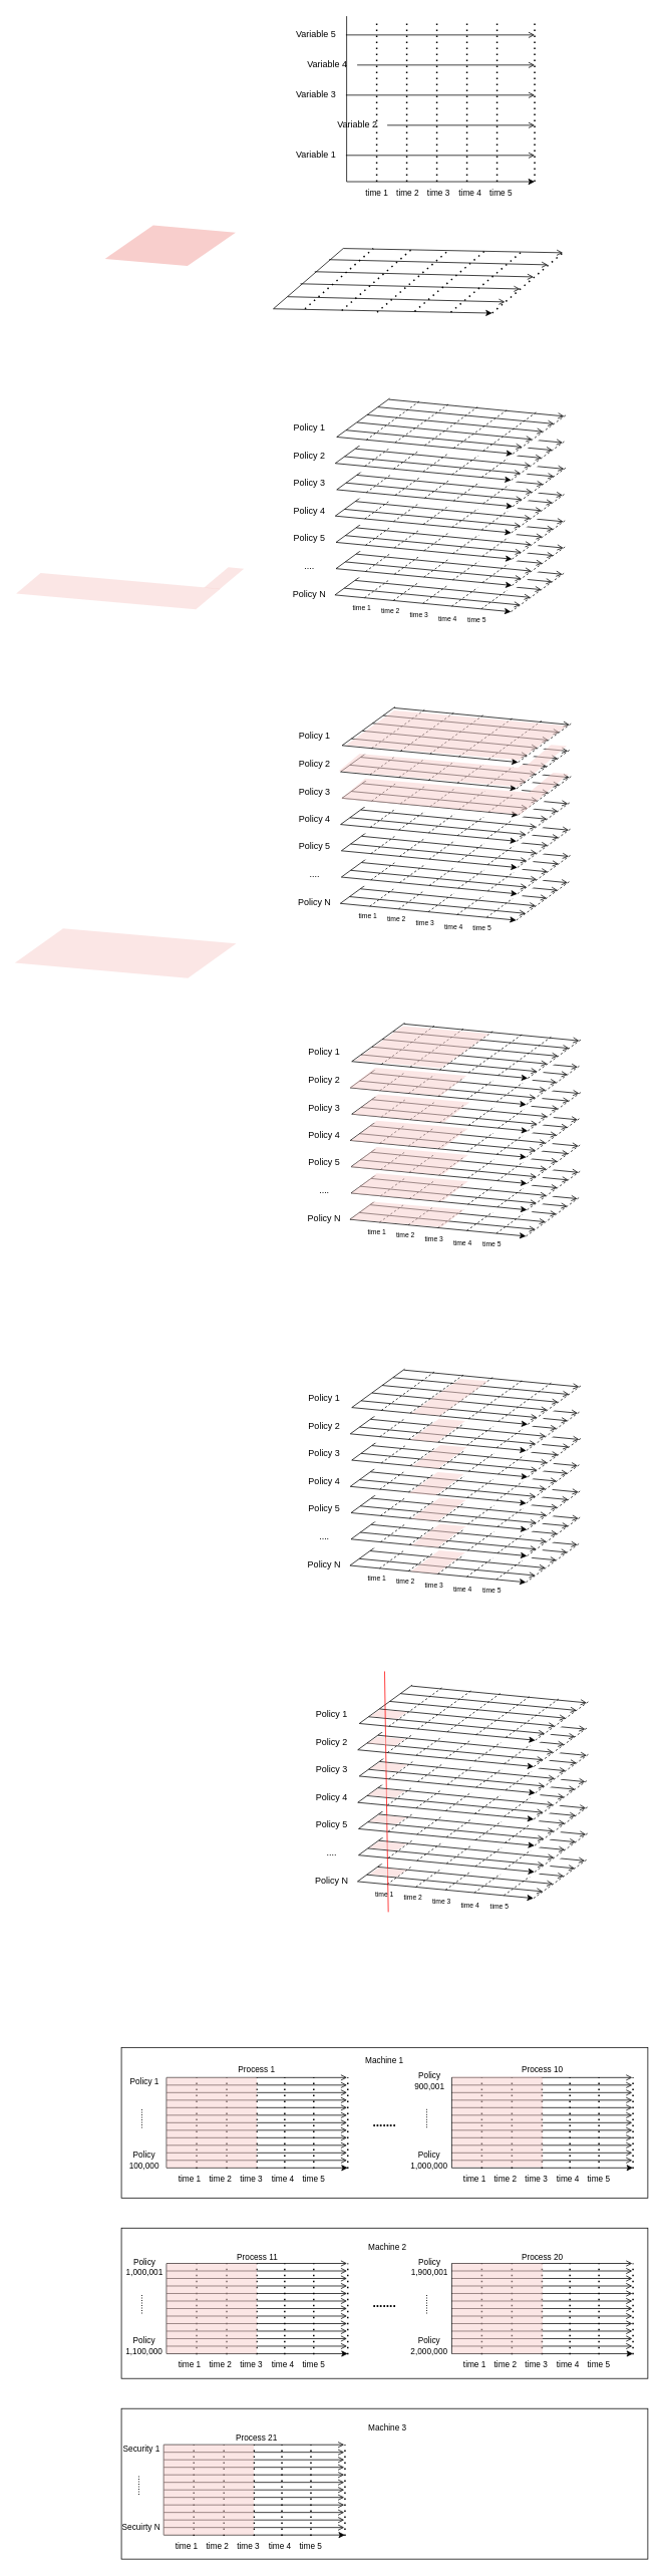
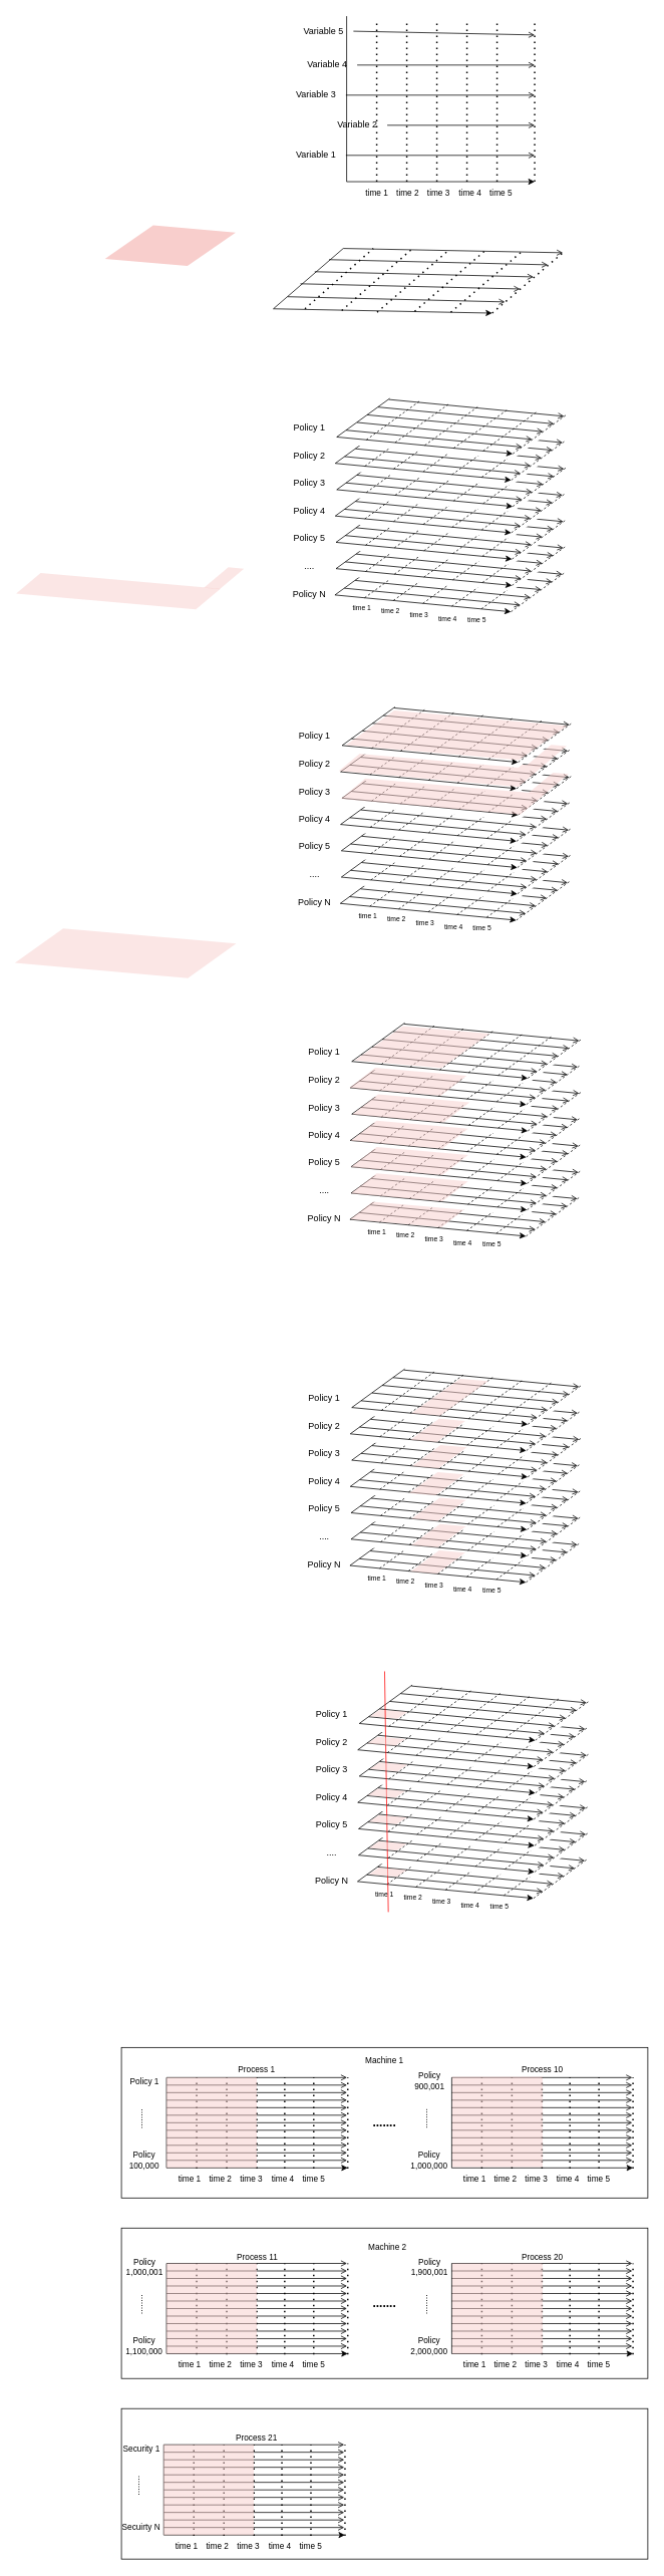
- <mxCell id="156" value="Variable 5" style="text;html=1;strokeColor=none;fillColor=none;align=center;verticalAlign=middle;whiteSpace=wrap;rounded=0;" parent="149" vertex="1"><mxGeometry y="10" width="80" height="30" as="geometry" /></mxCell>
+ <mxCell id="156" value="Variable 5" style="text;html=1;strokeColor=none;fillColor=none;align=center;verticalAlign=middle;whiteSpace=wrap;rounded=0;" parent="149" vertex="1"><mxGeometry x="10" y="5" width="80" height="30" as="geometry" /></mxCell>
- <mxCell id="831" value="Machine 3" style="text;html=1;strokeColor=none;fillColor=none;align=center;verticalAlign=middle;whiteSpace=wrap;rounded=0;fontSize=11;" vertex="1" parent="709"><mxGeometry x="337" y="490" width="60" height="30" as="geometry" /></mxCell>
